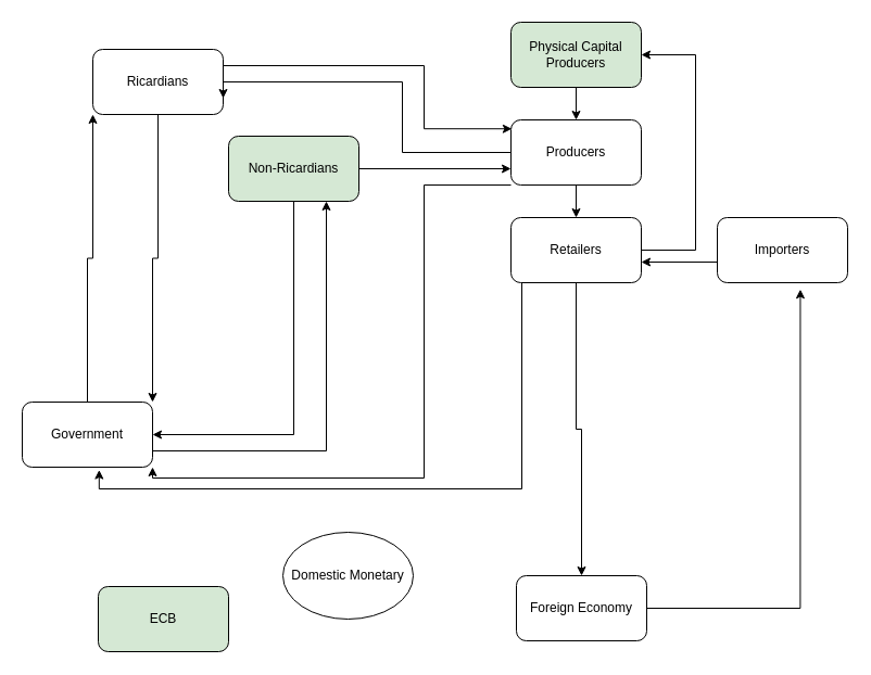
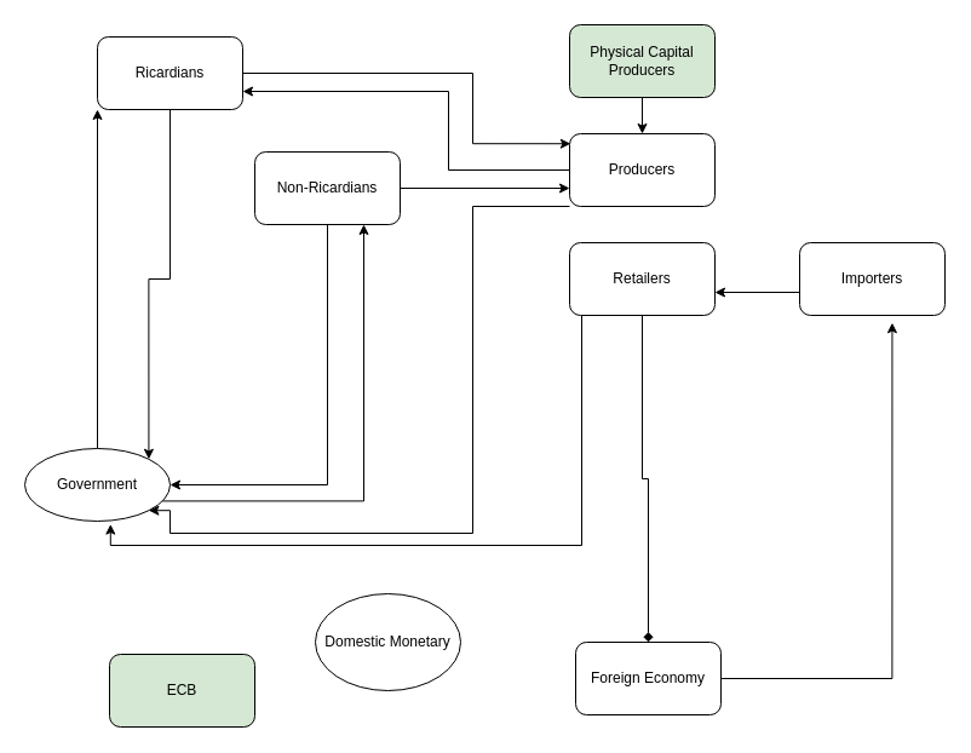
- <mxCell id="6" value="Ricardians" style="rounded=1;whiteSpace=wrap;html=1;" vertex="1" parent="1"><mxGeometry x="85" y="45" width="120" height="60" as="geometry" /></mxCell>
+ <mxCell id="6" value="Ricardians" style="rounded=1;whiteSpace=wrap;html=1;" vertex="1" parent="1"><mxGeometry x="80" y="30" width="120" height="60" as="geometry" /></mxCell>
- <mxCell id="15" style="edgeStyle=orthogonalEdgeStyle;rounded=0;orthogonalLoop=1;jettySize=auto;html=1;entryX=1;entryY=0.5;entryDx=0;entryDy=0;" edge="1" parent="1" source="17" target="3"><mxGeometry relative="1" as="geometry"><Array as="points"><mxPoint x="640" y="230" /><mxPoint x="640" y="50" /></Array></mxGeometry></mxCell>
- <mxCell id="9" value="Non-Ricardians" style="rounded=1;whiteSpace=wrap;html=1;fillColor=#d5e8d4;" vertex="1" parent="1"><mxGeometry x="210" y="125" width="120" height="60" as="geometry" /></mxCell>
+ <mxCell id="9" value="Non-Ricardians" style="rounded=1;whiteSpace=wrap;html=1;" vertex="1" parent="1"><mxGeometry x="210" y="125" width="120" height="60" as="geometry" /></mxCell>
- <mxCell id="10" style="edgeStyle=orthogonalEdgeStyle;rounded=0;orthogonalLoop=1;jettySize=auto;html=1;entryX=0.5;entryY=0;entryDx=0;entryDy=0;" edge="1" parent="1" source="13" target="17"><mxGeometry relative="1" as="geometry" /></mxCell>
- <mxCell id="25" value="Government" style="rounded=1;whiteSpace=wrap;html=1;" vertex="1" parent="1"><mxGeometry x="20" y="370" width="120" height="60" as="geometry" /></mxCell>
+ <mxCell id="25" value="Government" style="ellipse;whiteSpace=wrap;html=1;" vertex="1" parent="1"><mxGeometry x="20" y="370" width="120" height="60" as="geometry" /></mxCell>
- <mxCell id="14" style="edgeStyle=orthogonalEdgeStyle;rounded=0;orthogonalLoop=1;jettySize=auto;html=1;" edge="1" parent="1" source="17" target="22"><mxGeometry relative="1" as="geometry" /></mxCell>
+ <mxCell id="14" style="edgeStyle=orthogonalEdgeStyle;rounded=0;orthogonalLoop=1;jettySize=auto;html=1;endArrow=diamond;" edge="1" parent="1" source="17" target="22"><mxGeometry relative="1" as="geometry" /></mxCell>
